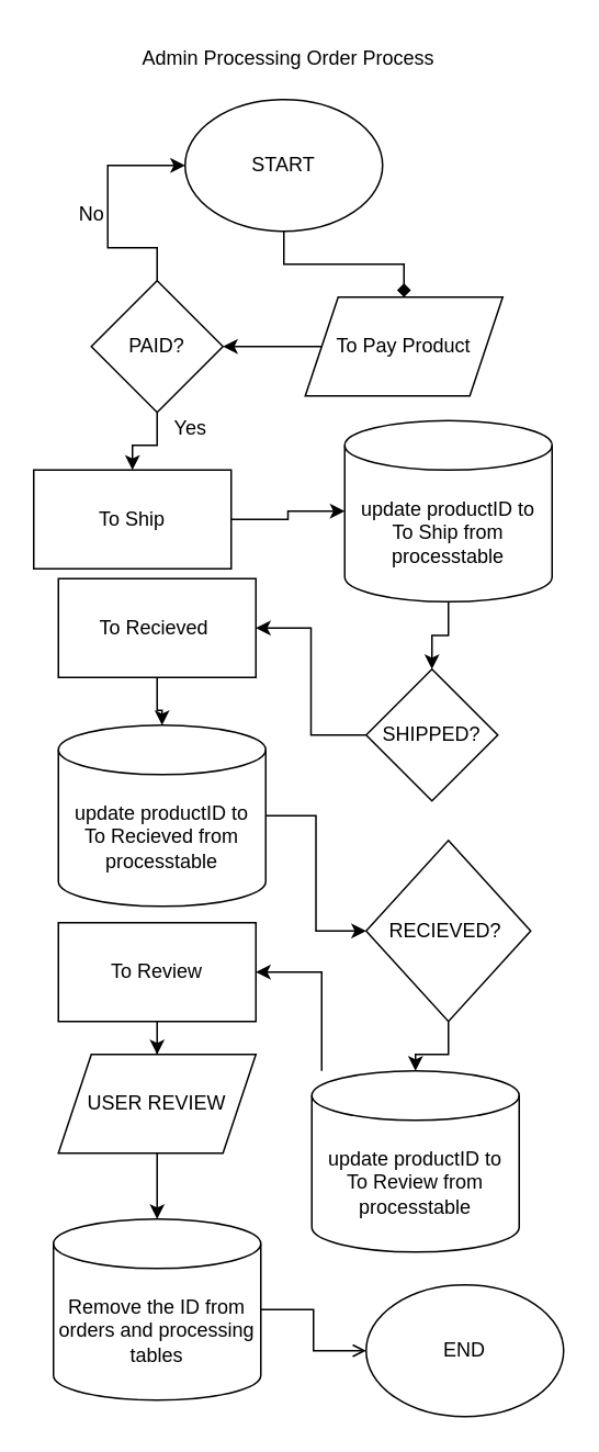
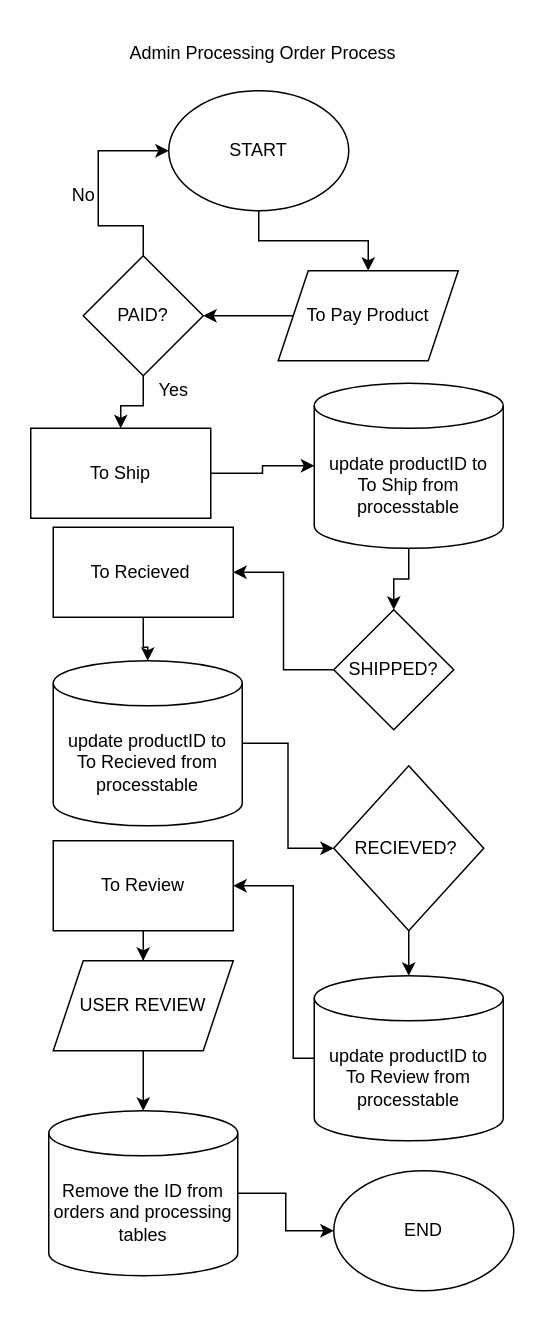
- <mxCell id="3" value="" style="edgeStyle=orthogonalEdgeStyle;rounded=0;orthogonalLoop=1;jettySize=auto;html=1;endArrow=diamond;" parent="1" source="4" target="6" edge="1"><mxGeometry relative="1" as="geometry" /></mxCell>
+ <mxCell id="3" value="" style="edgeStyle=orthogonalEdgeStyle;rounded=0;orthogonalLoop=1;jettySize=auto;html=1;" parent="1" source="4" target="6" edge="1"><mxGeometry relative="1" as="geometry" /></mxCell>
- <mxCell id="23" value="update productID to &lt;br&gt;To Review from &lt;br&gt;processtable" style="shape=cylinder3;whiteSpace=wrap;html=1;boundedLbl=1;backgroundOutline=1;size=15;" parent="1" vertex="1"><mxGeometry x="189" y="650" width="126" height="110" as="geometry" /></mxCell>
+ <mxCell id="23" value="update productID to &lt;br&gt;To Review from &lt;br&gt;processtable" style="shape=cylinder3;whiteSpace=wrap;html=1;boundedLbl=1;backgroundOutline=1;size=15;" parent="1" vertex="1"><mxGeometry x="209" y="650" width="126" height="110" as="geometry" /></mxCell>
- <mxCell id="28" value="" style="edgeStyle=orthogonalEdgeStyle;rounded=0;orthogonalLoop=1;jettySize=auto;html=1;endArrow=open;" parent="1" source="29" target="30" edge="1"><mxGeometry relative="1" as="geometry" /></mxCell>
+ <mxCell id="28" value="" style="edgeStyle=orthogonalEdgeStyle;rounded=0;orthogonalLoop=1;jettySize=auto;html=1;" parent="1" source="29" target="30" edge="1"><mxGeometry relative="1" as="geometry" /></mxCell>
